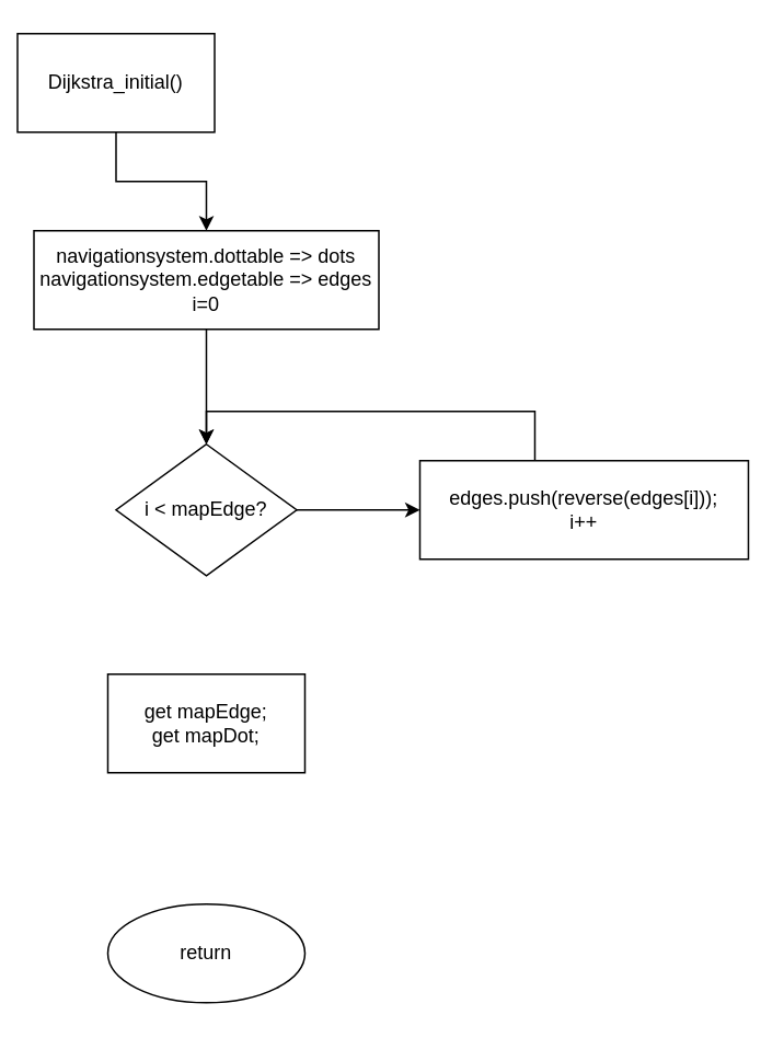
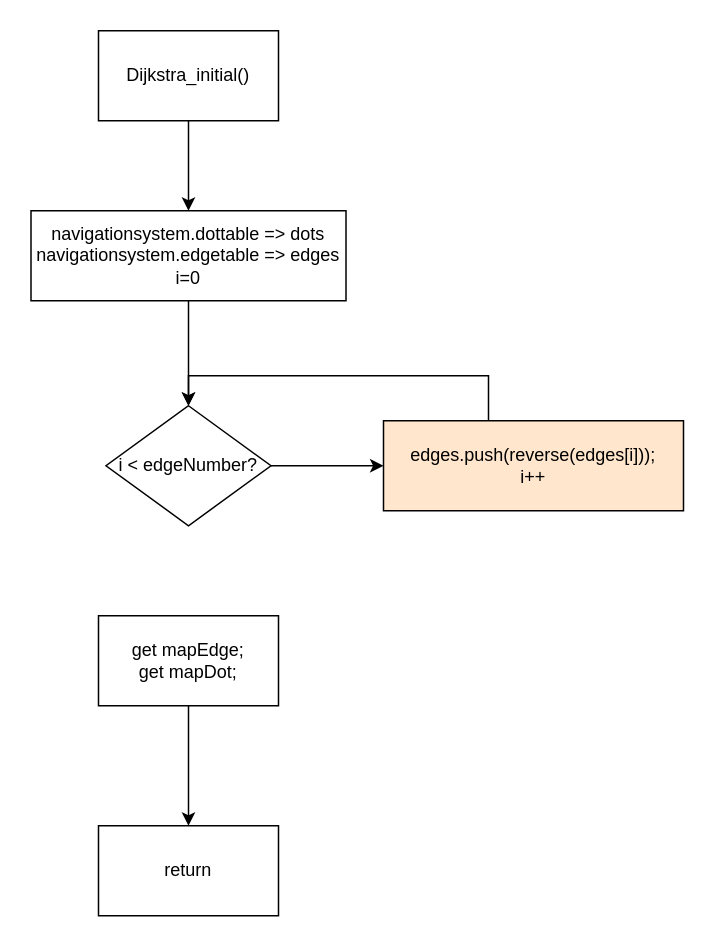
- <mxCell id="3" value="Dijkstra_initial()" style="rounded=0;whiteSpace=wrap;html=1;" vertex="1" parent="1"><mxGeometry x="10" y="20" width="120" height="60" as="geometry" /></mxCell>
+ <mxCell id="3" value="Dijkstra_initial()" style="rounded=0;whiteSpace=wrap;html=1;" vertex="1" parent="1"><mxGeometry x="65" y="20" width="120" height="60" as="geometry" /></mxCell>
- <mxCell id="7" value="i &amp;lt; mapEdge?" style="rhombus;whiteSpace=wrap;html=1;rounded=0;" vertex="1" parent="1"><mxGeometry x="70" y="270" width="110" height="80" as="geometry" /></mxCell>
+ <mxCell id="7" value="i &amp;lt; edgeNumber?" style="rhombus;whiteSpace=wrap;html=1;rounded=0;" vertex="1" parent="1"><mxGeometry x="70" y="270" width="110" height="80" as="geometry" /></mxCell>
- <mxCell id="9" value="edges.push(reverse(edges[i]));&lt;br&gt;i++" style="whiteSpace=wrap;html=1;rounded=0;" vertex="1" parent="1"><mxGeometry x="255" y="280" width="200" height="60" as="geometry" /></mxCell>
+ <mxCell id="9" value="edges.push(reverse(edges[i]));&lt;br&gt;i++" style="whiteSpace=wrap;html=1;rounded=0;fillColor=#ffe6cc;" vertex="1" parent="1"><mxGeometry x="255" y="280" width="200" height="60" as="geometry" /></mxCell>
+ <mxCell id="10" value="" style="edgeStyle=orthogonalEdgeStyle;rounded=0;orthogonalLoop=1;jettySize=auto;html=1;" edge="1" parent="1" source="11" target="12"><mxGeometry relative="1" as="geometry" /></mxCell>
- <mxCell id="12" value="return" style="ellipse;whiteSpace=wrap;html=1;" vertex="1" parent="1"><mxGeometry x="65" y="550" width="120" height="60" as="geometry" /></mxCell>
+ <mxCell id="12" value="return" style="whiteSpace=wrap;html=1;rounded=0;" vertex="1" parent="1"><mxGeometry x="65" y="550" width="120" height="60" as="geometry" /></mxCell>
